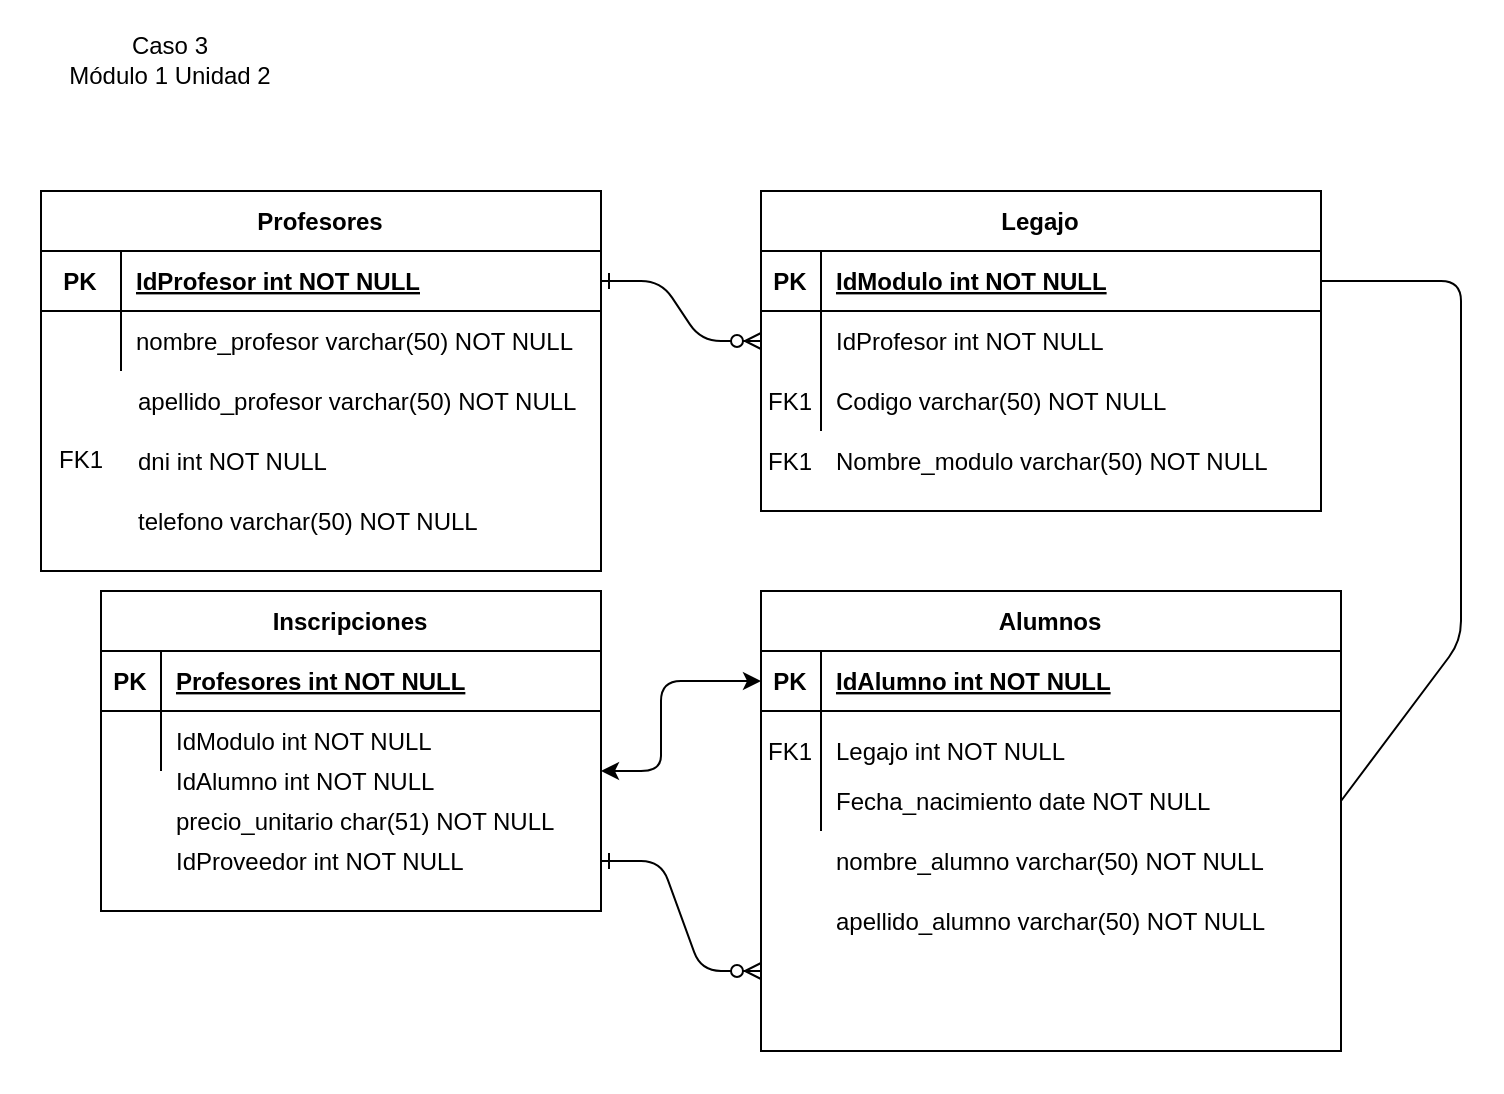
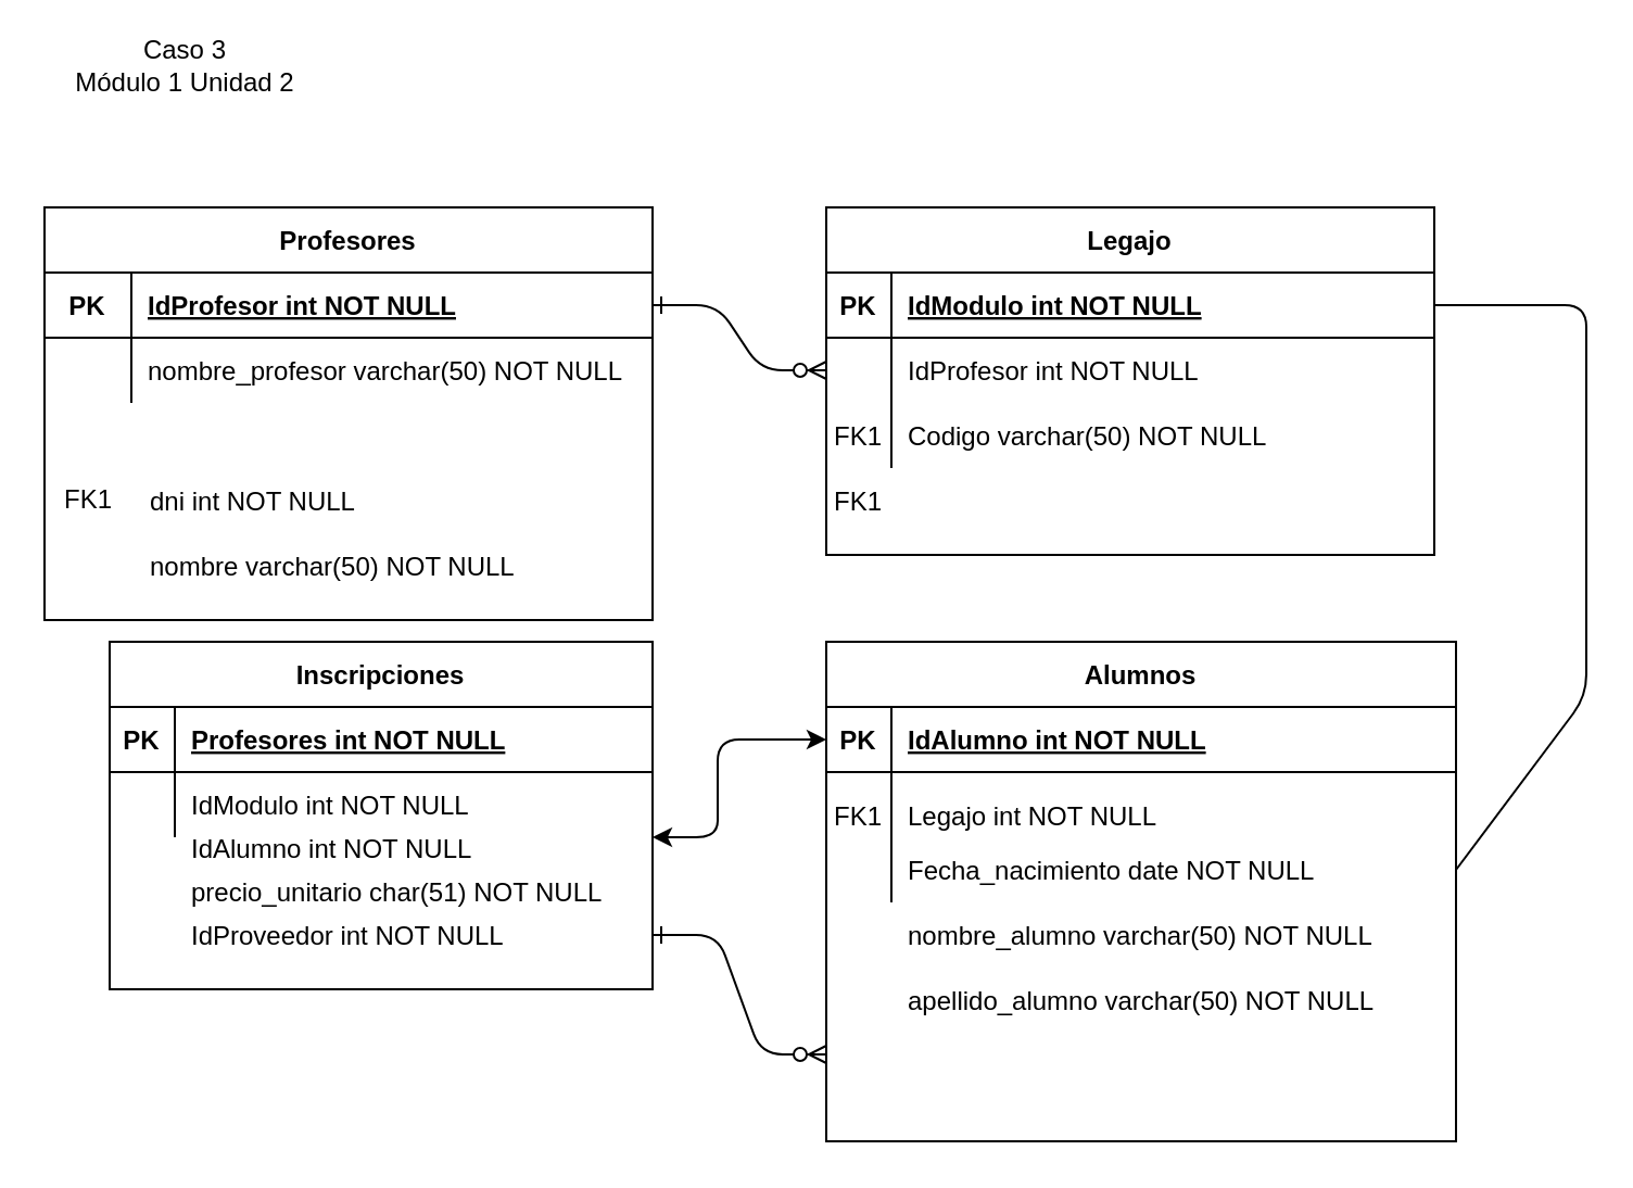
- <mxCell id="20" value="apellido_profesor varchar(50) NOT NULL" style="shape=partialRectangle;overflow=hidden;connectable=0;fillColor=none;top=0;left=0;bottom=0;right=0;align=left;spacingLeft=6;" vertex="1" parent="1"><mxGeometry x="61" y="185" width="229" height="30" as="geometry" /></mxCell>
- <mxCell id="53" value="Nombre_modulo varchar(50) NOT NULL" style="shape=partialRectangle;overflow=hidden;connectable=0;fillColor=none;top=0;left=0;bottom=0;right=0;align=left;spacingLeft=6;" vertex="1" parent="1"><mxGeometry x="410" y="215" width="230" height="30" as="geometry" /></mxCell>
- <mxCell id="22" value="telefono varchar(50) NOT NULL" style="shape=partialRectangle;overflow=hidden;connectable=0;fillColor=none;top=0;left=0;bottom=0;right=0;align=left;spacingLeft=6;" vertex="1" parent="1"><mxGeometry x="61" y="245" width="220" height="30" as="geometry" /></mxCell>
+ <mxCell id="22" value="nombre varchar(50) NOT NULL" style="shape=partialRectangle;overflow=hidden;connectable=0;fillColor=none;top=0;left=0;bottom=0;right=0;align=left;spacingLeft=6;" vertex="1" parent="1"><mxGeometry x="61" y="245" width="220" height="30" as="geometry" /></mxCell>
